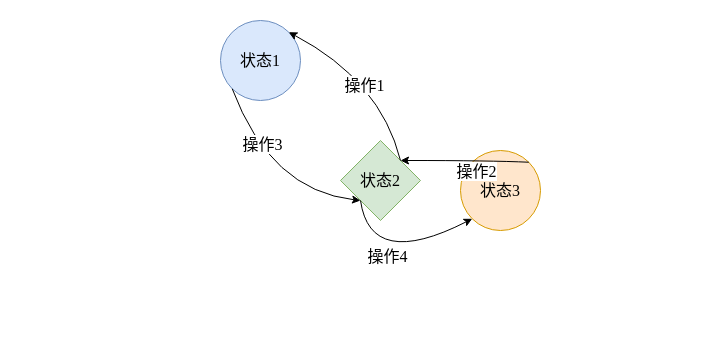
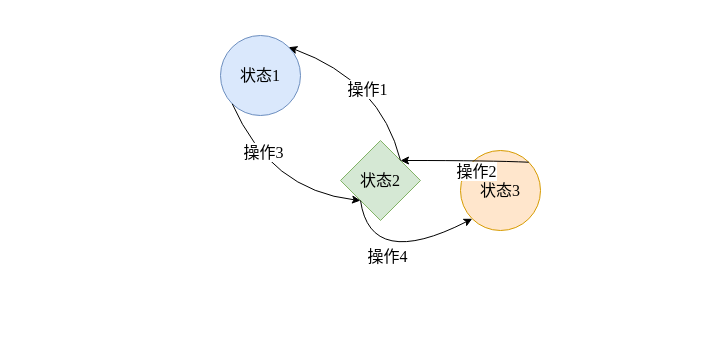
- <mxCell id="3" value="&lt;span style=&quot;font-family: &amp;#34;kaiti&amp;#34; ; font-size: 16px&quot;&gt;状态1&lt;/span&gt;" style="ellipse;whiteSpace=wrap;html=1;aspect=fixed;fillColor=#dae8fc;strokeColor=#6c8ebf;" vertex="1" parent="1"><mxGeometry x="220" y="20" width="80" height="80" as="geometry" /></mxCell>
+ <mxCell id="3" value="&lt;span style=&quot;font-family: &amp;#34;kaiti&amp;#34; ; font-size: 16px&quot;&gt;状态1&lt;/span&gt;" style="ellipse;whiteSpace=wrap;html=1;aspect=fixed;fillColor=#dae8fc;strokeColor=#6c8ebf;" vertex="1" parent="1"><mxGeometry x="220" y="35" width="80" height="80" as="geometry" /></mxCell>
